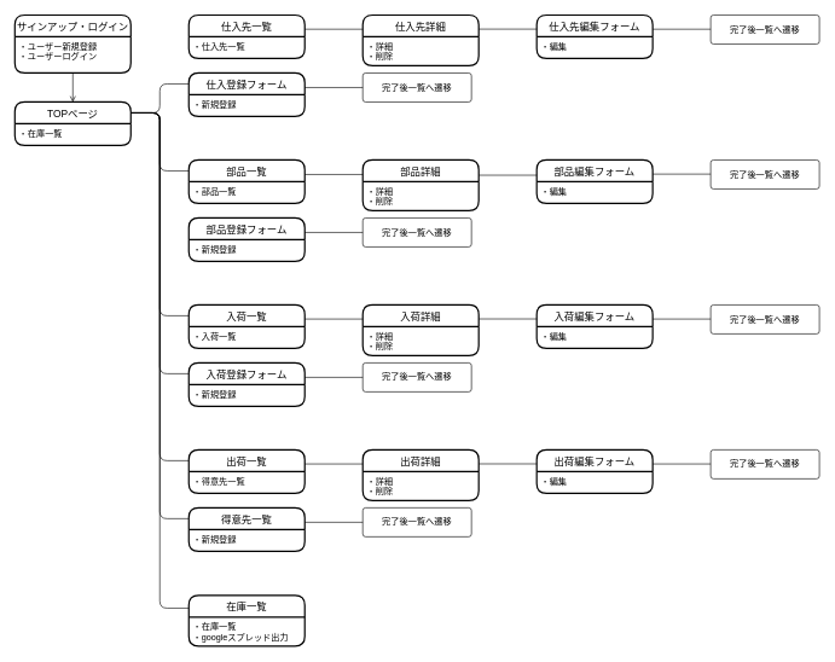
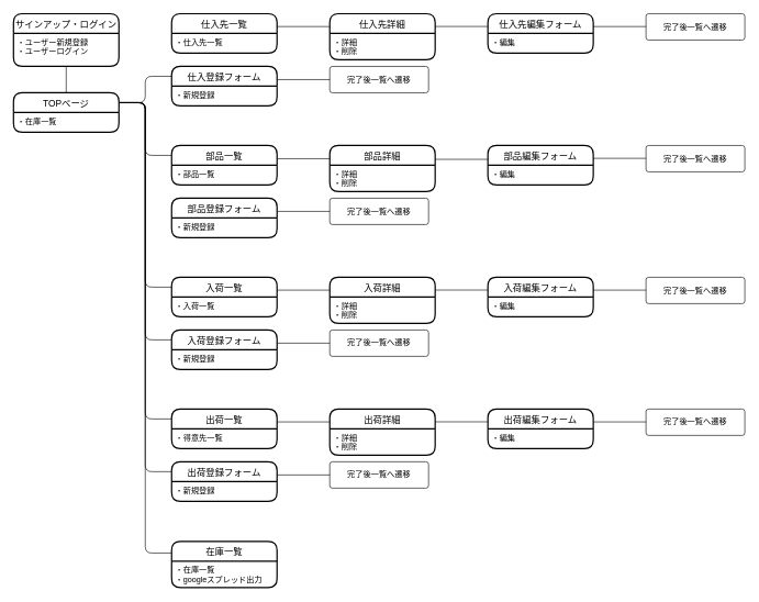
- <mxCell id="67" style="edgeStyle=orthogonalEdgeStyle;html=1;exitX=0.5;exitY=1;exitDx=0;exitDy=0;entryX=0.5;entryY=0;entryDx=0;entryDy=0;endArrow=open;endFill=0;" parent="1" source="12" target="9" edge="1"><mxGeometry relative="1" as="geometry" /></mxCell>
+ <mxCell id="67" style="edgeStyle=orthogonalEdgeStyle;html=1;exitX=0.5;exitY=1;exitDx=0;exitDy=0;entryX=0.5;entryY=0;entryDx=0;entryDy=0;endArrow=none;endFill=0;" parent="1" source="12" target="9" edge="1"><mxGeometry relative="1" as="geometry" /></mxCell>
- <mxCell id="54" value="得意先一覧" style="swimlane;childLayout=stackLayout;horizontal=1;startSize=30;horizontalStack=0;rounded=1;fontSize=14;fontStyle=0;strokeWidth=2;resizeParent=0;resizeLast=1;shadow=0;dashed=0;align=center;" parent="1" vertex="1"><mxGeometry x="260" y="700" width="160" height="60" as="geometry" /></mxCell>
+ <mxCell id="54" value="出荷登録フォーム" style="swimlane;childLayout=stackLayout;horizontal=1;startSize=30;horizontalStack=0;rounded=1;fontSize=14;fontStyle=0;strokeWidth=2;resizeParent=0;resizeLast=1;shadow=0;dashed=0;align=center;" parent="1" vertex="1"><mxGeometry x="260" y="700" width="160" height="60" as="geometry" /></mxCell>
